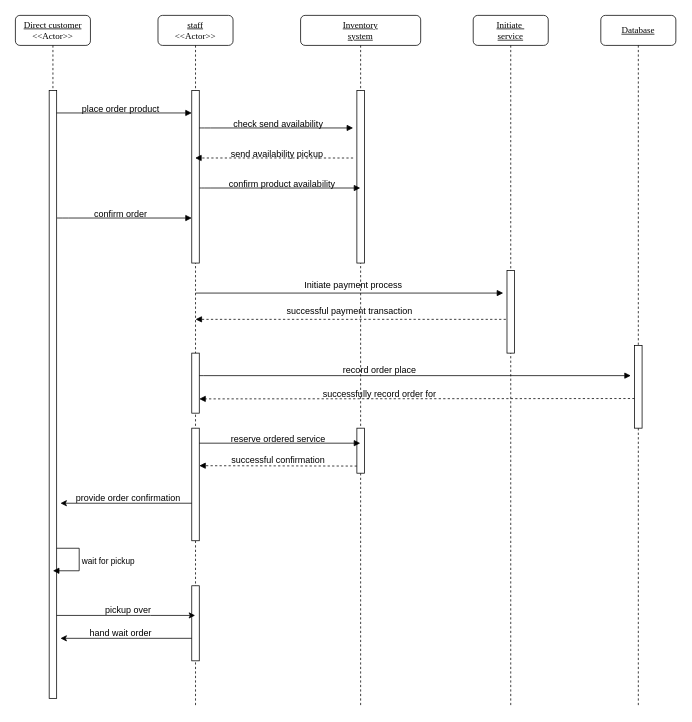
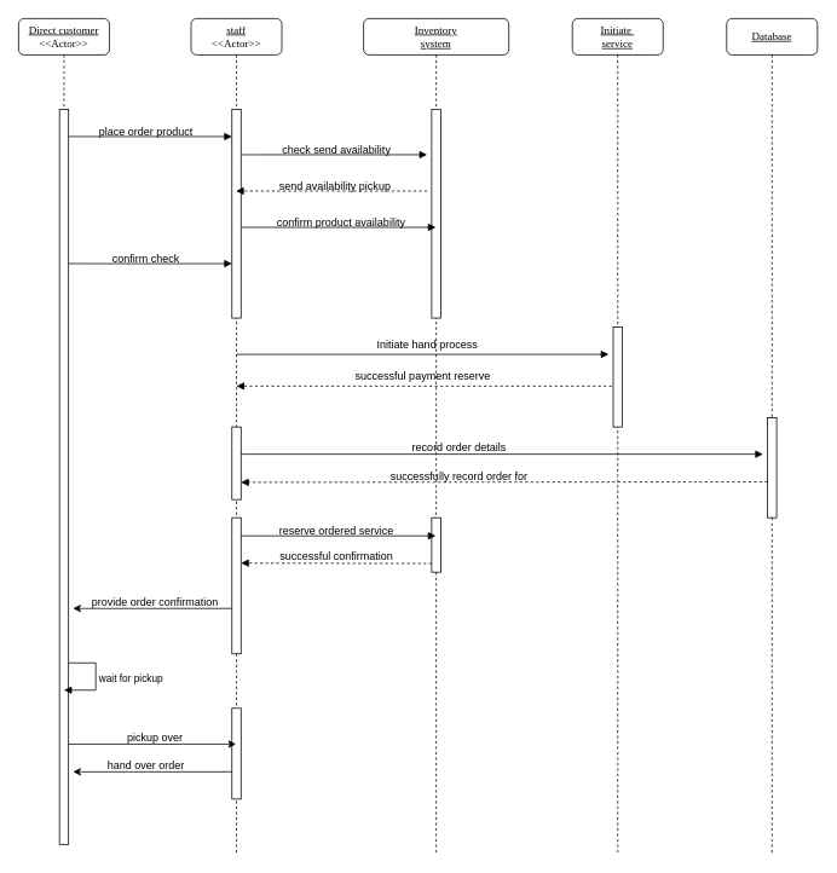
- <mxCell id="27" value="confirm order" style="text;html=1;align=center;verticalAlign=middle;resizable=0;points=[];autosize=1;strokeColor=none;fillColor=none;" vertex="1" parent="1"><mxGeometry x="115" y="270" width="90" height="30" as="geometry" /></mxCell>
+ <mxCell id="27" value="confirm check" style="text;html=1;align=center;verticalAlign=middle;resizable=0;points=[];autosize=1;strokeColor=none;fillColor=none;" vertex="1" parent="1"><mxGeometry x="115" y="270" width="90" height="30" as="geometry" /></mxCell>
- <mxCell id="30" value="Initiate payment process" style="text;html=1;align=center;verticalAlign=middle;resizable=0;points=[];autosize=1;strokeColor=none;fillColor=none;" vertex="1" parent="1"><mxGeometry x="395" y="365" width="150" height="30" as="geometry" /></mxCell>
+ <mxCell id="30" value="Initiate hand process" style="text;html=1;align=center;verticalAlign=middle;resizable=0;points=[];autosize=1;strokeColor=none;fillColor=none;" vertex="1" parent="1"><mxGeometry x="395" y="365" width="150" height="30" as="geometry" /></mxCell>
- <mxCell id="15" value="&amp;nbsp; &amp;nbsp; &amp;nbsp; successful payment transaction" style="text;html=1;align=center;verticalAlign=middle;resizable=0;points=[];autosize=1;strokeColor=none;fillColor=none;" vertex="1" parent="11"><mxGeometry x="-50" y="380" width="210" height="30" as="geometry" /></mxCell>
+ <mxCell id="15" value="&amp;nbsp; &amp;nbsp; &amp;nbsp; successful payment reserve" style="text;html=1;align=center;verticalAlign=middle;resizable=0;points=[];autosize=1;strokeColor=none;fillColor=none;" vertex="1" parent="11"><mxGeometry x="-50" y="380" width="210" height="30" as="geometry" /></mxCell>
- <mxCell id="33" value="record order place" style="text;html=1;align=center;verticalAlign=middle;resizable=0;points=[];autosize=1;strokeColor=none;fillColor=none;" vertex="1" parent="1"><mxGeometry x="440" y="478" width="130" height="30" as="geometry" /></mxCell>
+ <mxCell id="33" value="record order details" style="text;html=1;align=center;verticalAlign=middle;resizable=0;points=[];autosize=1;strokeColor=none;fillColor=none;" vertex="1" parent="1"><mxGeometry x="440" y="478" width="130" height="30" as="geometry" /></mxCell>
- <mxCell id="44" value="hand wait order" style="text;html=1;align=center;verticalAlign=middle;resizable=0;points=[];autosize=1;strokeColor=none;fillColor=none;" vertex="1" parent="1"><mxGeometry x="105" y="828" width="110" height="30" as="geometry" /></mxCell>
+ <mxCell id="44" value="hand over order" style="text;html=1;align=center;verticalAlign=middle;resizable=0;points=[];autosize=1;strokeColor=none;fillColor=none;" vertex="1" parent="1"><mxGeometry x="105" y="828" width="110" height="30" as="geometry" /></mxCell>
